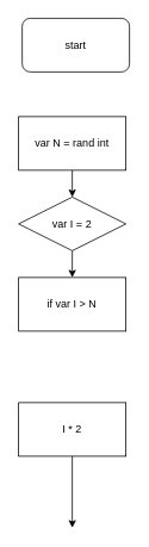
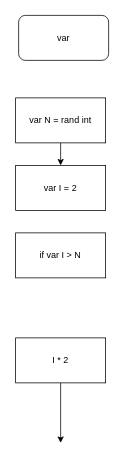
- <mxCell id="2" value="start" style="rounded=1;whiteSpace=wrap;html=1;" vertex="1" parent="1"><mxGeometry x="24" y="20" width="120" height="60" as="geometry" /></mxCell>
+ <mxCell id="2" value="var" style="rounded=1;whiteSpace=wrap;html=1;" vertex="1" parent="1"><mxGeometry x="24" y="20" width="120" height="60" as="geometry" /></mxCell>
- <mxCell id="4" value="var I = 2" style="rhombus;whiteSpace=wrap;html=1;" vertex="1" parent="1"><mxGeometry x="20" y="220" width="120" height="60" as="geometry" /></mxCell>
+ <mxCell id="4" value="var I = 2" style="rounded=0;whiteSpace=wrap;html=1;" vertex="1" parent="1"><mxGeometry x="20" y="220" width="120" height="60" as="geometry" /></mxCell>
- <mxCell id="3" value="" style="edgeStyle=none;html=1;" edge="1" parent="1" source="4" target="5"><mxGeometry relative="1" as="geometry" /></mxCell>
